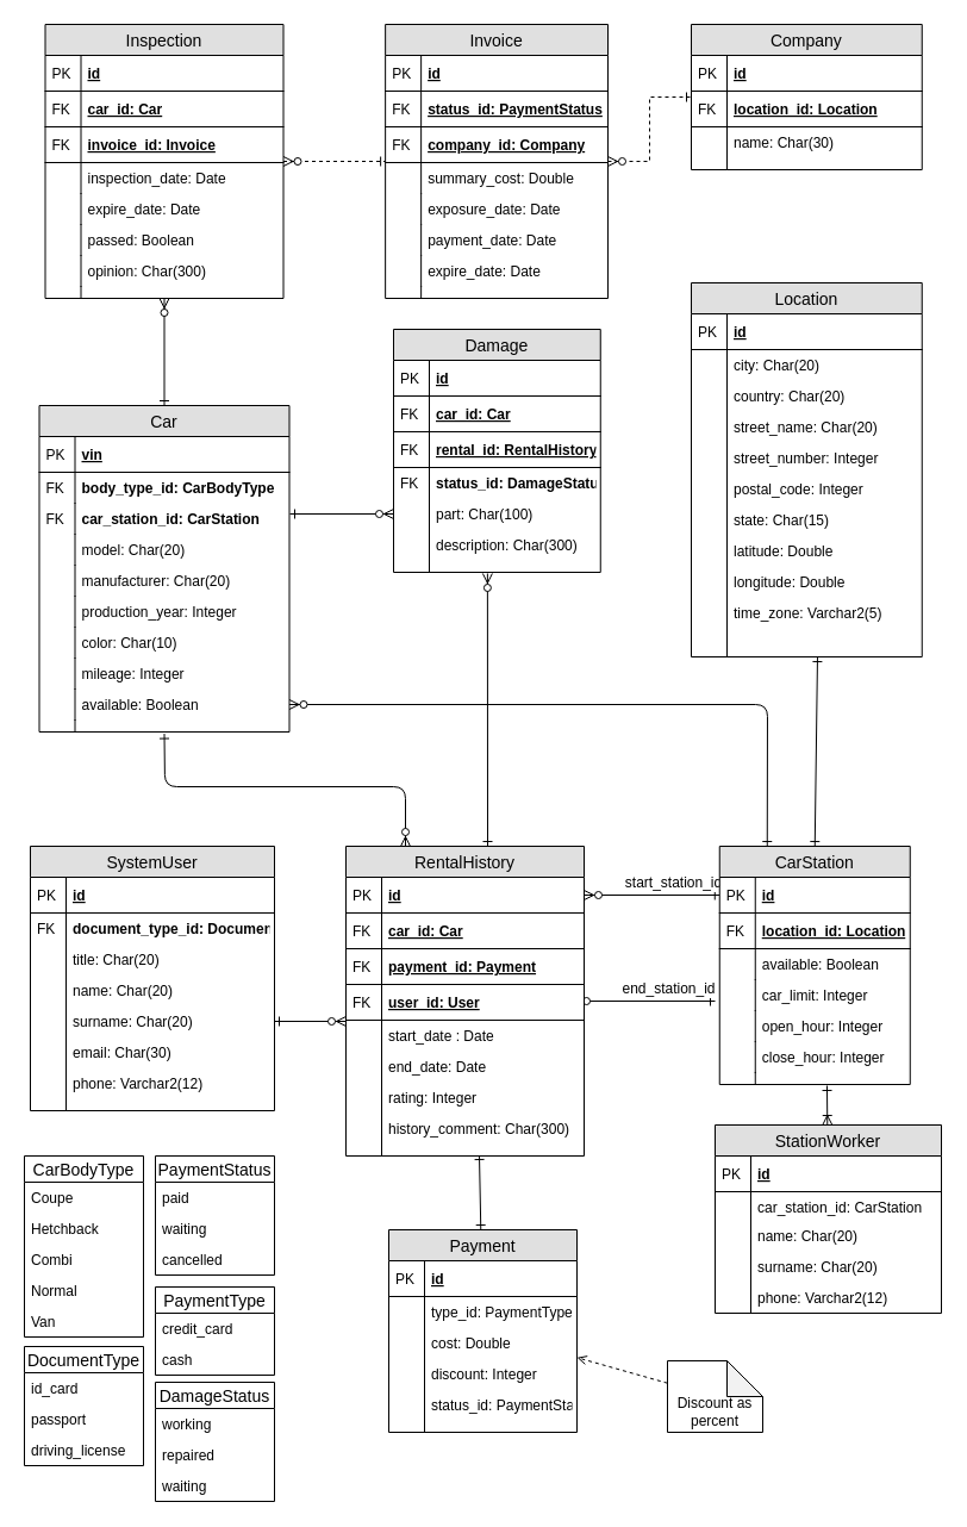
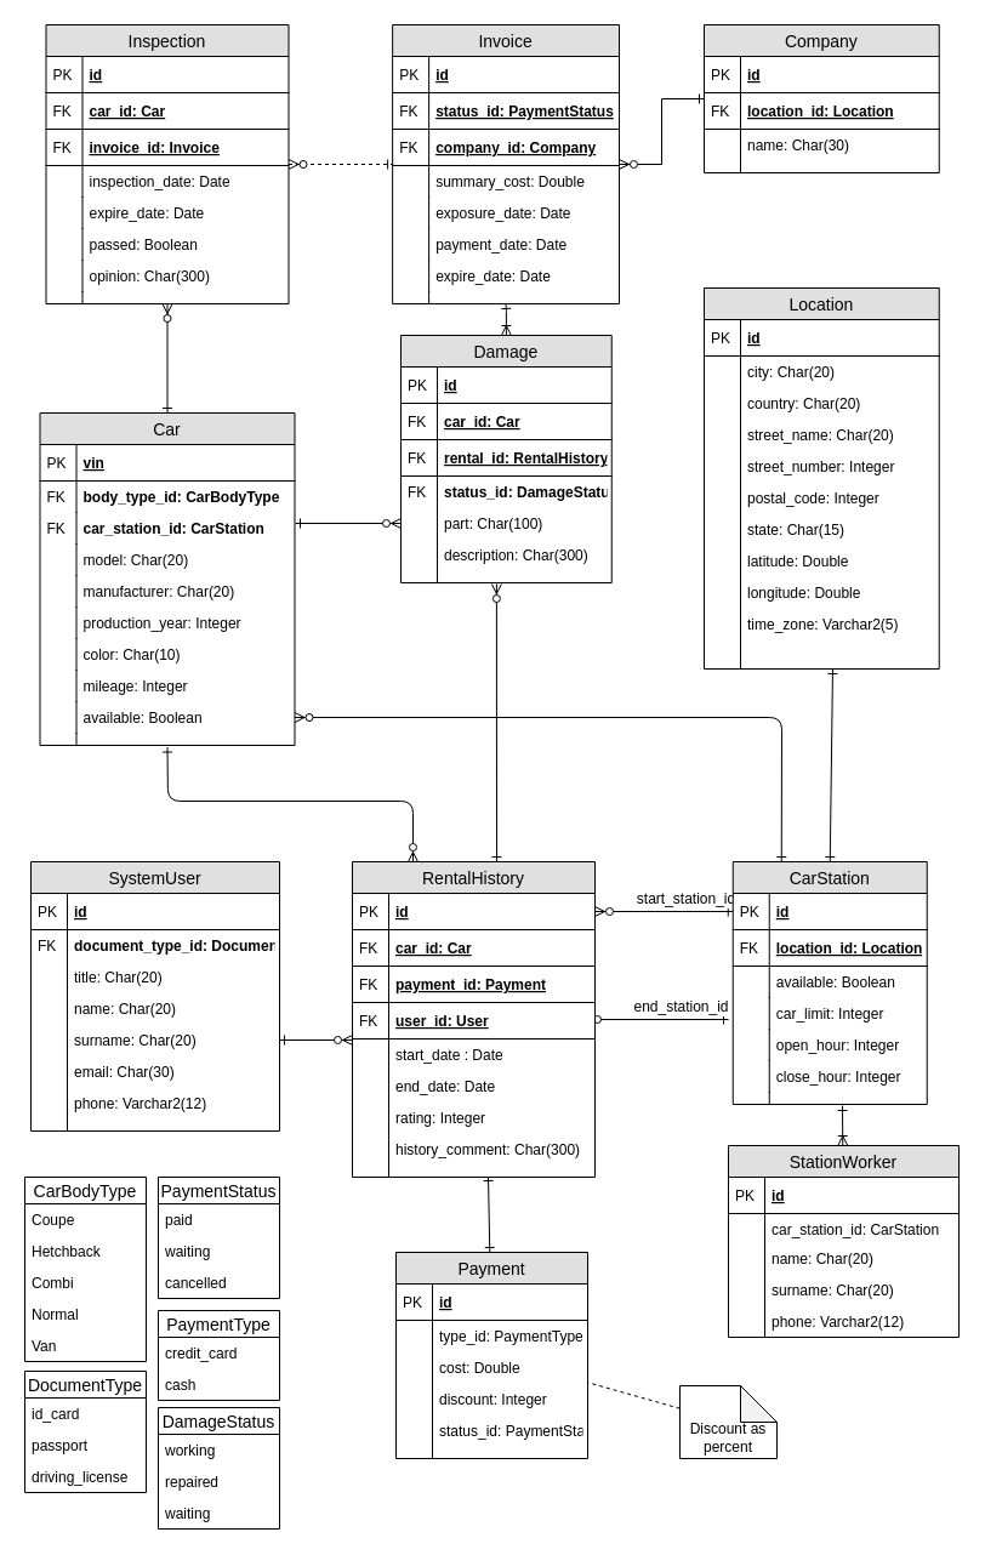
- <mxCell id="18" value="" style="edgeStyle=orthogonalEdgeStyle;rounded=0;orthogonalLoop=1;jettySize=auto;html=1;endArrow=ERone;endFill=0;startArrow=ERzeroToMany;startFill=1;dashed=1;" parent="1" source="19" target="36" edge="1"><mxGeometry relative="1" as="geometry" /></mxCell>
+ <mxCell id="18" value="" style="edgeStyle=orthogonalEdgeStyle;rounded=0;orthogonalLoop=1;jettySize=auto;html=1;endArrow=ERone;endFill=0;startArrow=ERzeroToMany;startFill=1;" parent="1" source="19" target="36" edge="1"><mxGeometry relative="1" as="geometry" /></mxCell>
+ <mxCell id="2" value="" style="edgeStyle=orthogonalEdgeStyle;rounded=0;orthogonalLoop=1;jettySize=auto;html=1;endArrow=ERone;endFill=0;startArrow=ERoneToMany;startFill=0;" parent="1" source="3" target="19" edge="1"><mxGeometry relative="1" as="geometry" /></mxCell>
- <mxCell id="46" value="" style="endArrow=open;dashed=1;html=1;" parent="1" source="45" target="205" edge="1"><mxGeometry width="50" height="50" relative="1" as="geometry"><mxPoint x="750" y="980" as="sourcePoint" /><mxPoint x="800" y="930" as="targetPoint" /></mxGeometry></mxCell>
+ <mxCell id="46" value="" style="endArrow=none;dashed=1;html=1;" parent="1" source="45" target="205" edge="1"><mxGeometry width="50" height="50" relative="1" as="geometry"><mxPoint x="750" y="980" as="sourcePoint" /><mxPoint x="800" y="930" as="targetPoint" /></mxGeometry></mxCell>
